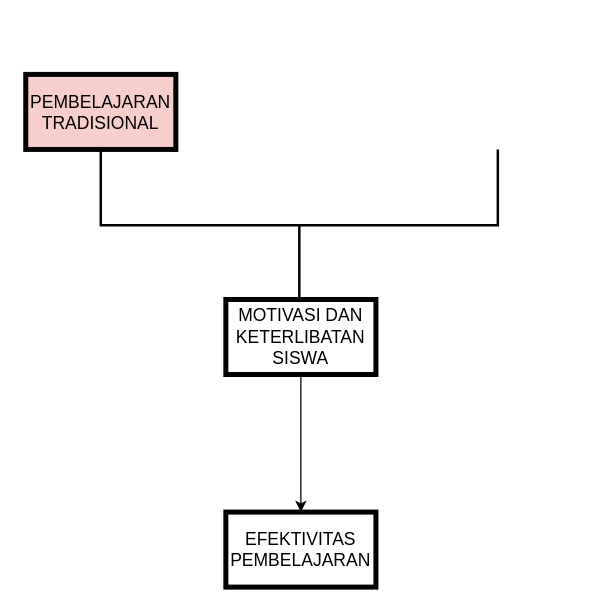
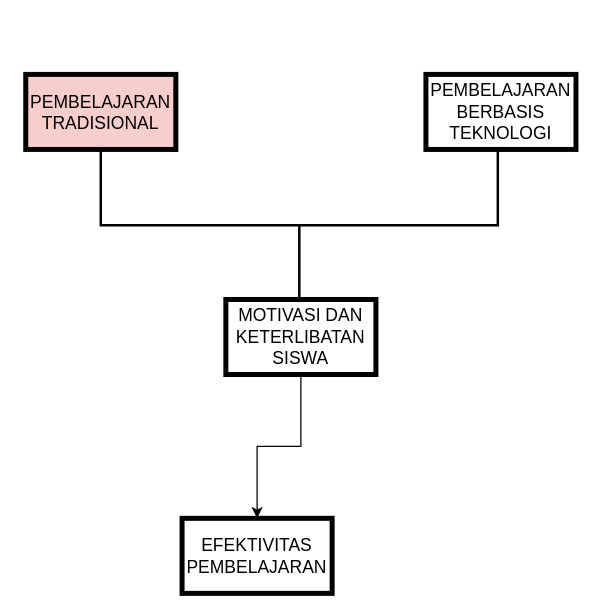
+ <mxCell id="3" value="PEMBELAJARAN BERBASIS TEKNOLOGI" style="rounded=0;whiteSpace=wrap;html=1;fontSize=14;strokeWidth=4;" vertex="1" parent="1"><mxGeometry x="340" y="59" width="120" height="60" as="geometry" /></mxCell>
- <mxCell id="6" value="EFEKTIVITAS PEMBELAJARAN" style="rounded=0;whiteSpace=wrap;html=1;fontSize=14;strokeWidth=4;" vertex="1" parent="1"><mxGeometry x="180" y="409" width="120" height="60" as="geometry" /></mxCell>
+ <mxCell id="6" value="EFEKTIVITAS PEMBELAJARAN" style="rounded=0;whiteSpace=wrap;html=1;fontSize=14;strokeWidth=4;" vertex="1" parent="1"><mxGeometry x="145" y="414" width="120" height="60" as="geometry" /></mxCell>
